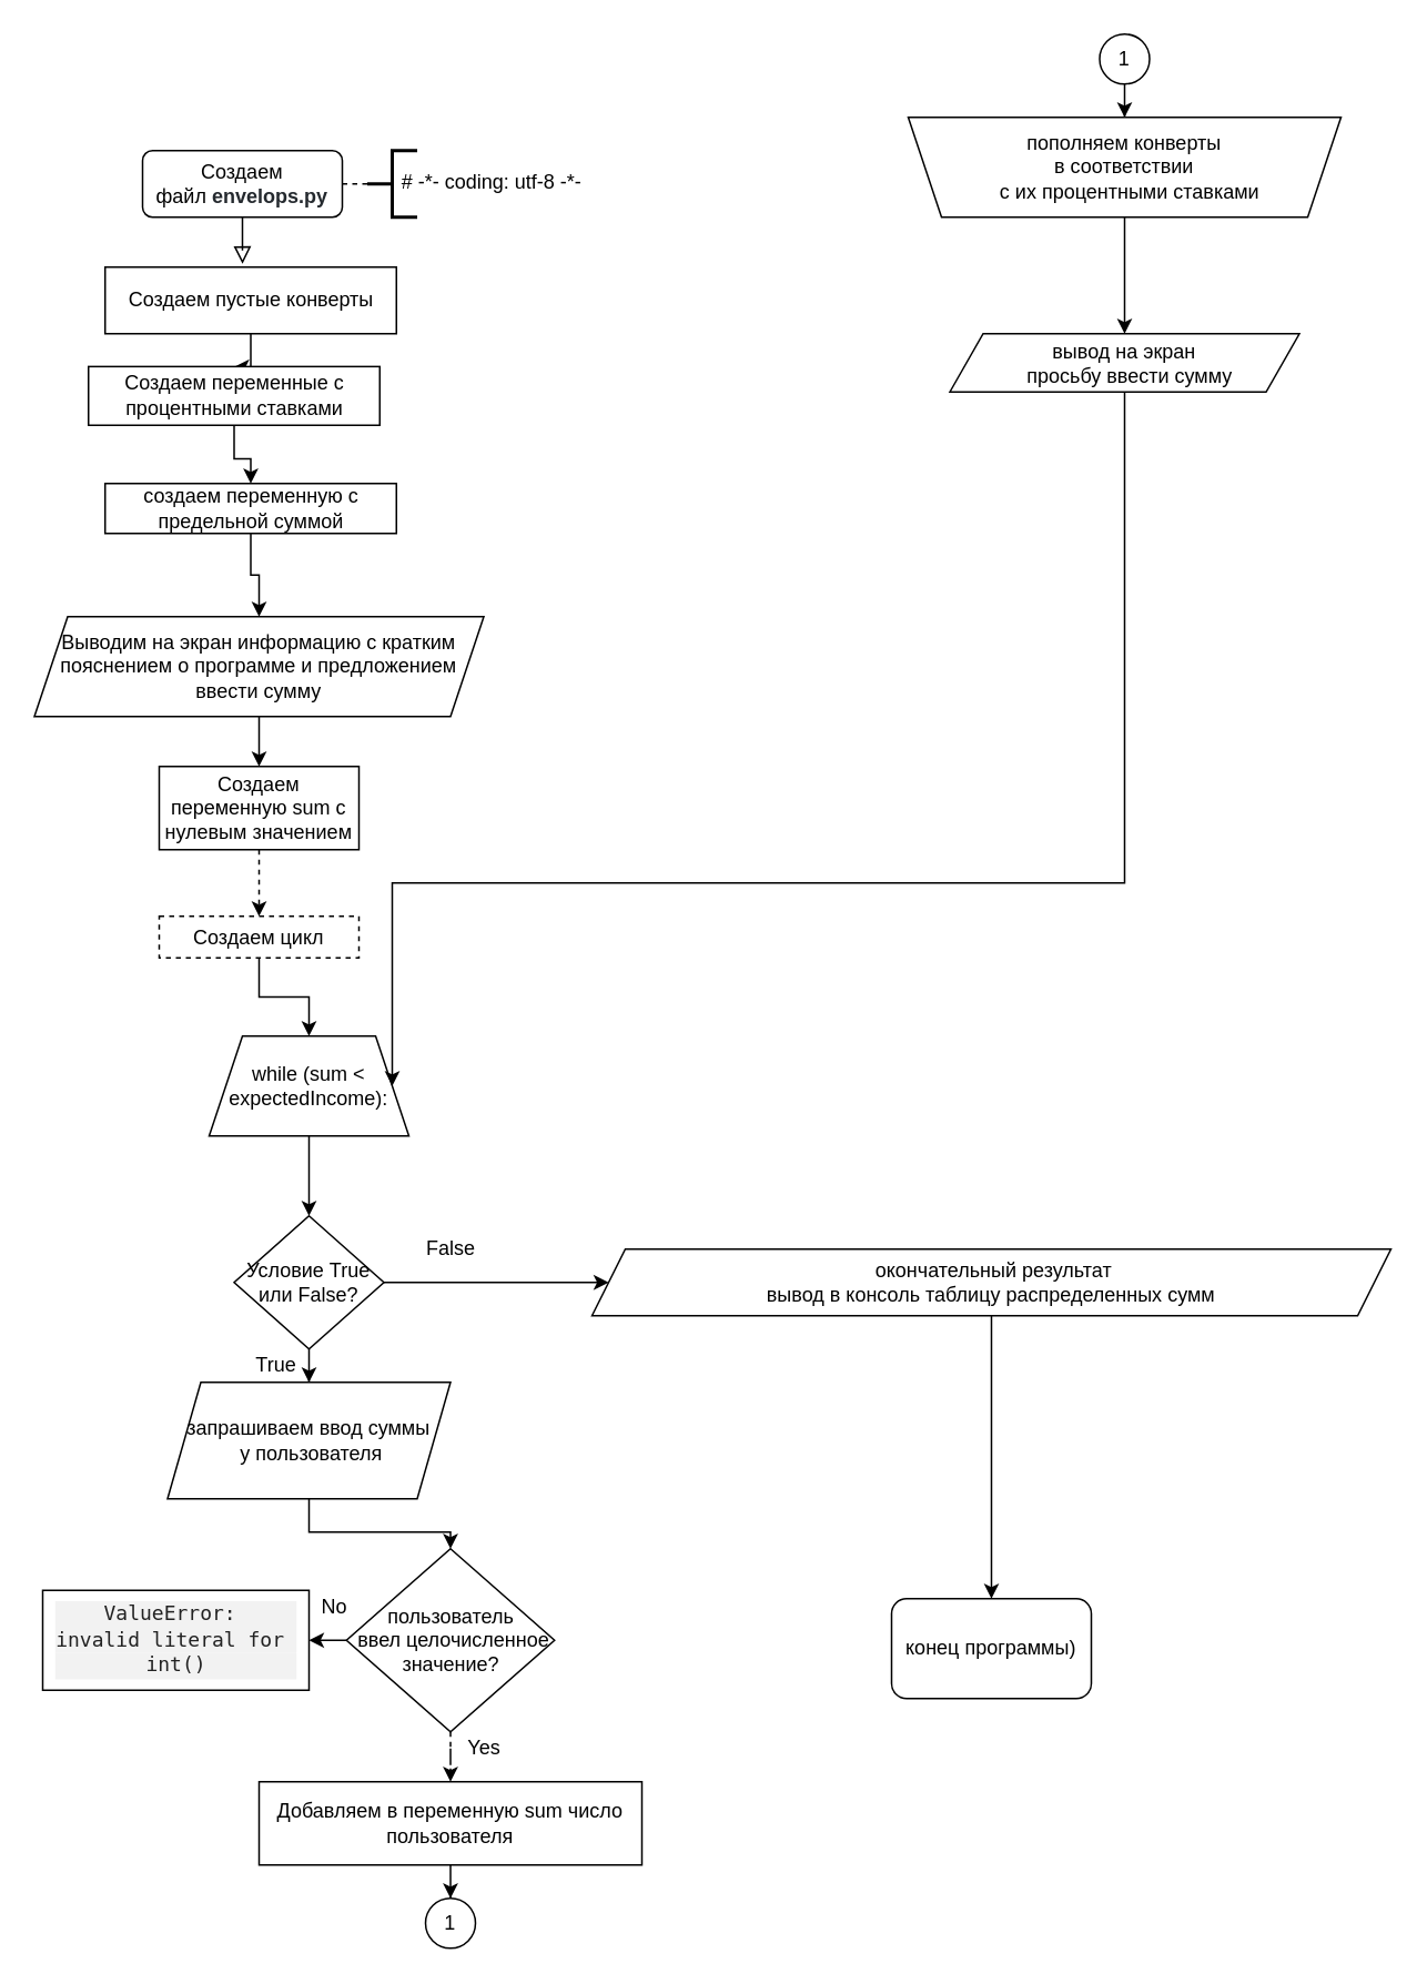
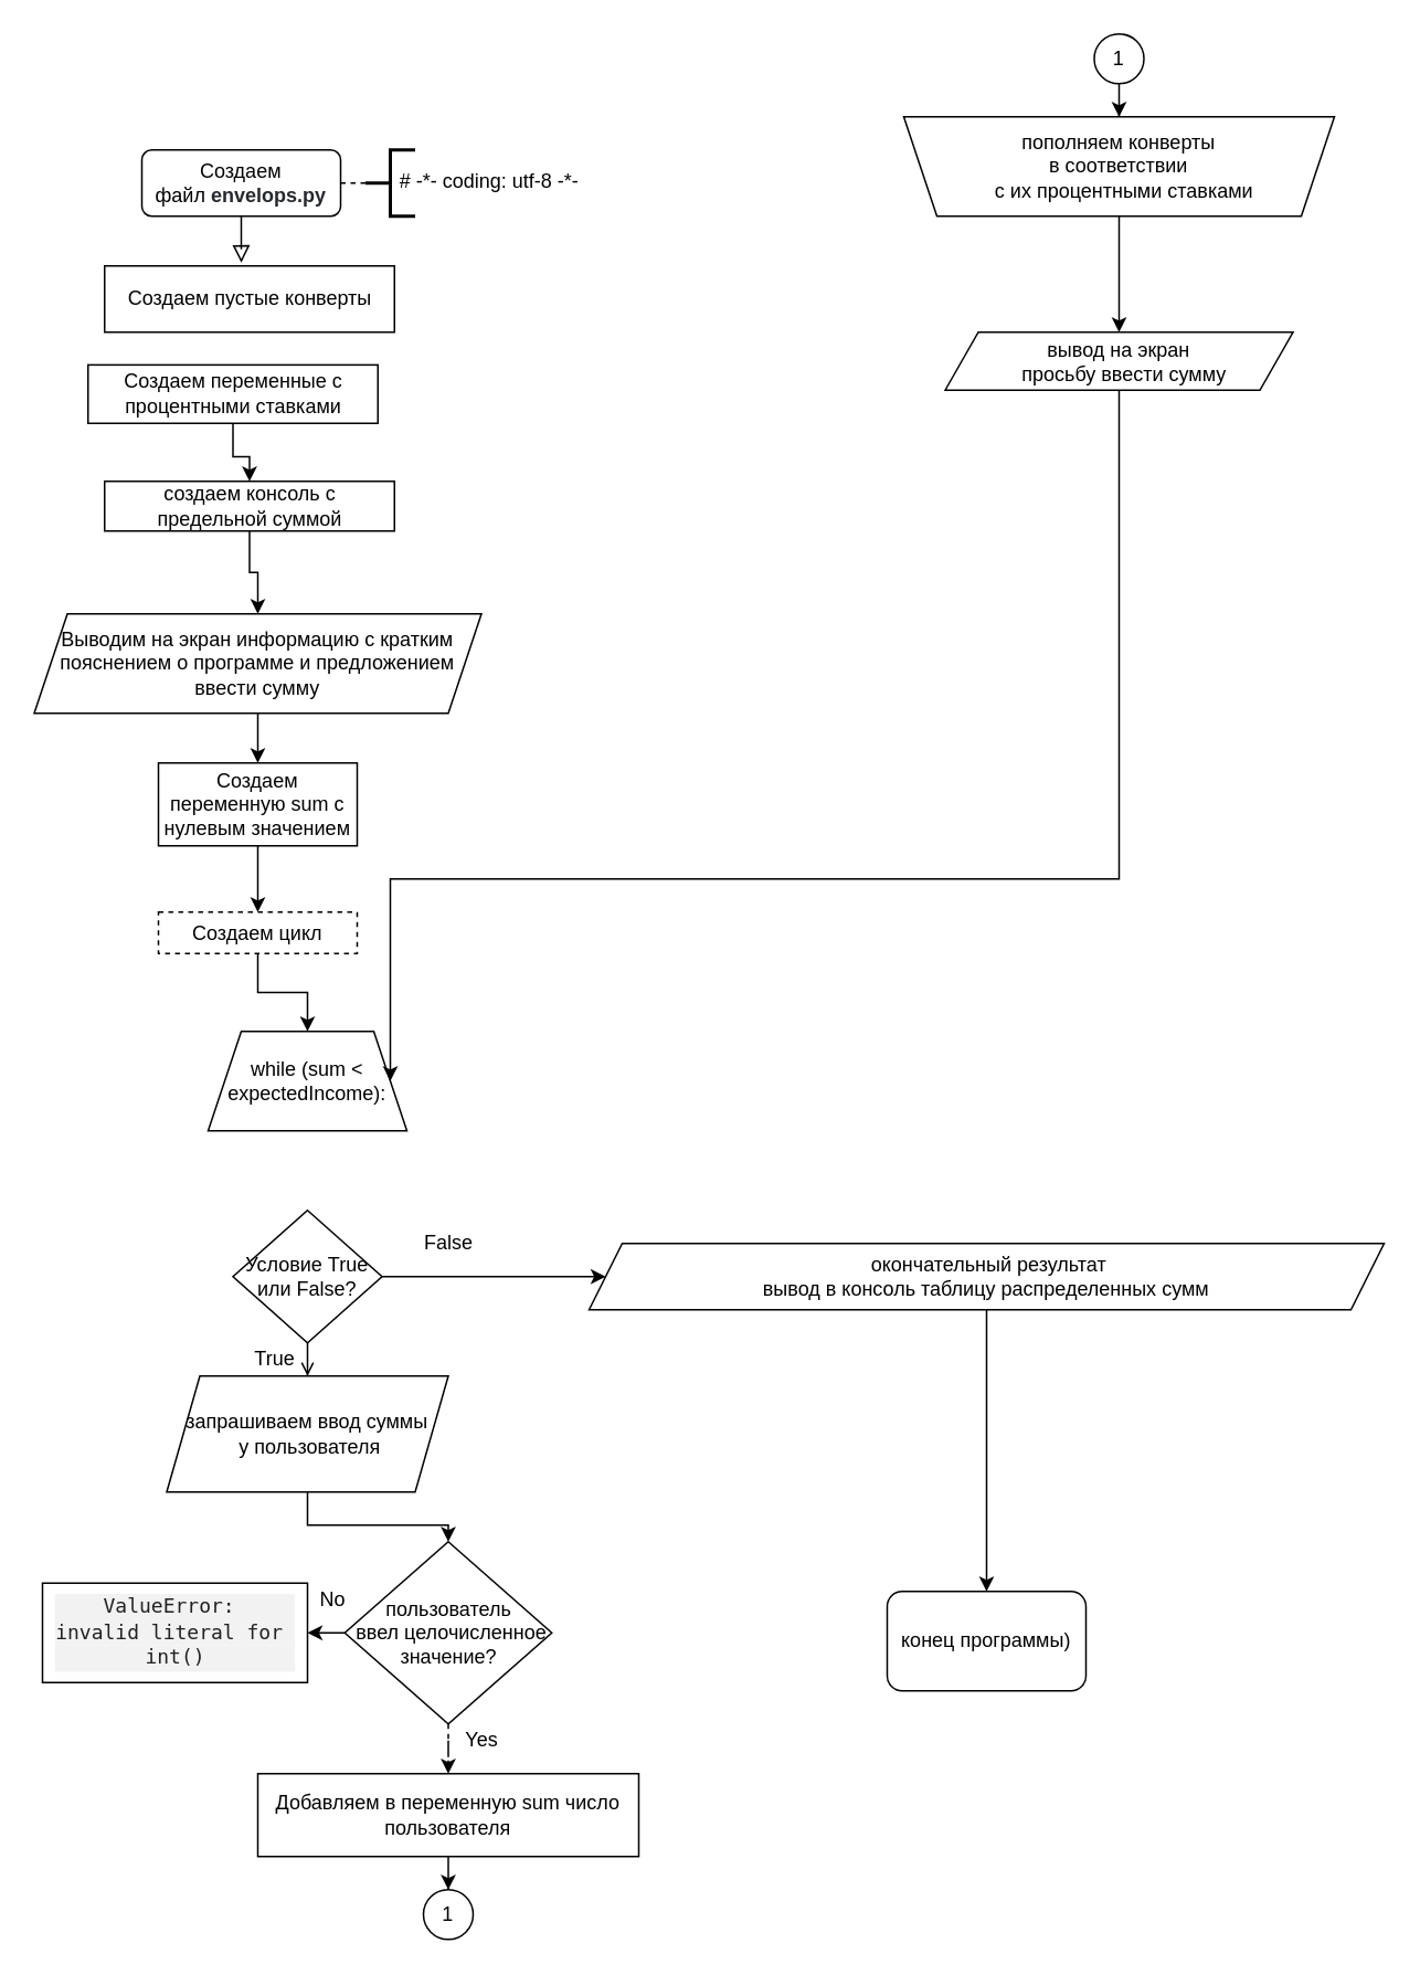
- <mxCell id="6" value="" style="edgeStyle=orthogonalEdgeStyle;rounded=0;orthogonalLoop=1;jettySize=auto;html=1;" parent="1" source="7" target="10" edge="1"><mxGeometry relative="1" as="geometry" /></mxCell>
- <mxCell id="12" value="создаем переменную с предельной суммой" style="rounded=0;whiteSpace=wrap;html=1;" parent="1" vertex="1"><mxGeometry x="62.5" y="290" width="175" height="30" as="geometry" /></mxCell>
+ <mxCell id="12" value="создаем консоль с предельной суммой" style="rounded=0;whiteSpace=wrap;html=1;" parent="1" vertex="1"><mxGeometry x="62.5" y="290" width="175" height="30" as="geometry" /></mxCell>
- <mxCell id="45" value="" style="edgeStyle=orthogonalEdgeStyle;rounded=0;orthogonalLoop=1;jettySize=auto;html=1;dashed=1;" edge="1" parent="1" source="46" target="14"><mxGeometry relative="1" as="geometry" /></mxCell>
+ <mxCell id="45" value="" style="edgeStyle=orthogonalEdgeStyle;rounded=0;orthogonalLoop=1;jettySize=auto;html=1;" edge="1" parent="1" source="46" target="14"><mxGeometry relative="1" as="geometry" /></mxCell>
- <mxCell id="15" value="" style="edgeStyle=orthogonalEdgeStyle;rounded=0;orthogonalLoop=1;jettySize=auto;html=1;" parent="1" source="16" target="21" edge="1"><mxGeometry relative="1" as="geometry" /></mxCell>
- <mxCell id="19" value="" style="edgeStyle=orthogonalEdgeStyle;rounded=0;orthogonalLoop=1;jettySize=auto;html=1;" parent="1" source="21" target="23" edge="1"><mxGeometry relative="1" as="geometry" /></mxCell>
+ <mxCell id="19" value="" style="edgeStyle=orthogonalEdgeStyle;rounded=0;orthogonalLoop=1;jettySize=auto;html=1;endArrow=open;" parent="1" source="21" target="23" edge="1"><mxGeometry relative="1" as="geometry" /></mxCell>
